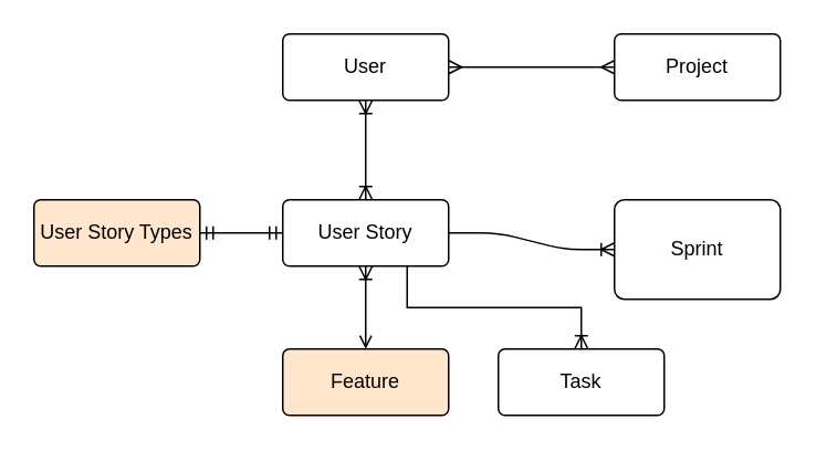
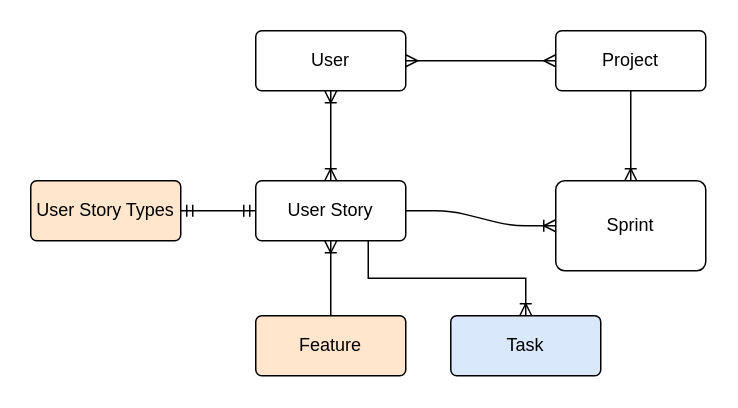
+ <mxCell id="7" style="edgeStyle=orthogonalEdgeStyle;rounded=1;orthogonalLoop=1;jettySize=auto;html=1;exitX=0.5;exitY=1;exitDx=0;exitDy=0;endArrow=ERoneToMany;endFill=0;" parent="1" source="8" target="5" edge="1"><mxGeometry relative="1" as="geometry" /></mxCell>
- <mxCell id="2" style="edgeStyle=orthogonalEdgeStyle;rounded=1;orthogonalLoop=1;jettySize=auto;html=1;exitX=0.5;exitY=1;exitDx=0;exitDy=0;endArrow=open;endFill=0;startArrow=ERoneToMany;startFill=0;" parent="1" source="4" target="14" edge="1"><mxGeometry relative="1" as="geometry" /></mxCell>
+ <mxCell id="2" style="edgeStyle=orthogonalEdgeStyle;rounded=1;orthogonalLoop=1;jettySize=auto;html=1;exitX=0.5;exitY=1;exitDx=0;exitDy=0;endArrow=none;endFill=0;startArrow=ERoneToMany;startFill=0;" parent="1" source="4" target="14" edge="1"><mxGeometry relative="1" as="geometry" /></mxCell>
- <mxCell id="15" value="Task" style="rounded=1;arcSize=10;whiteSpace=wrap;html=1;align=center;" vertex="1" parent="1"><mxGeometry x="300" y="210" width="100" height="40" as="geometry" /></mxCell>
+ <mxCell id="15" value="Task" style="rounded=1;arcSize=10;whiteSpace=wrap;html=1;align=center;fillColor=#dae8fc;" vertex="1" parent="1"><mxGeometry x="300" y="210" width="100" height="40" as="geometry" /></mxCell>
